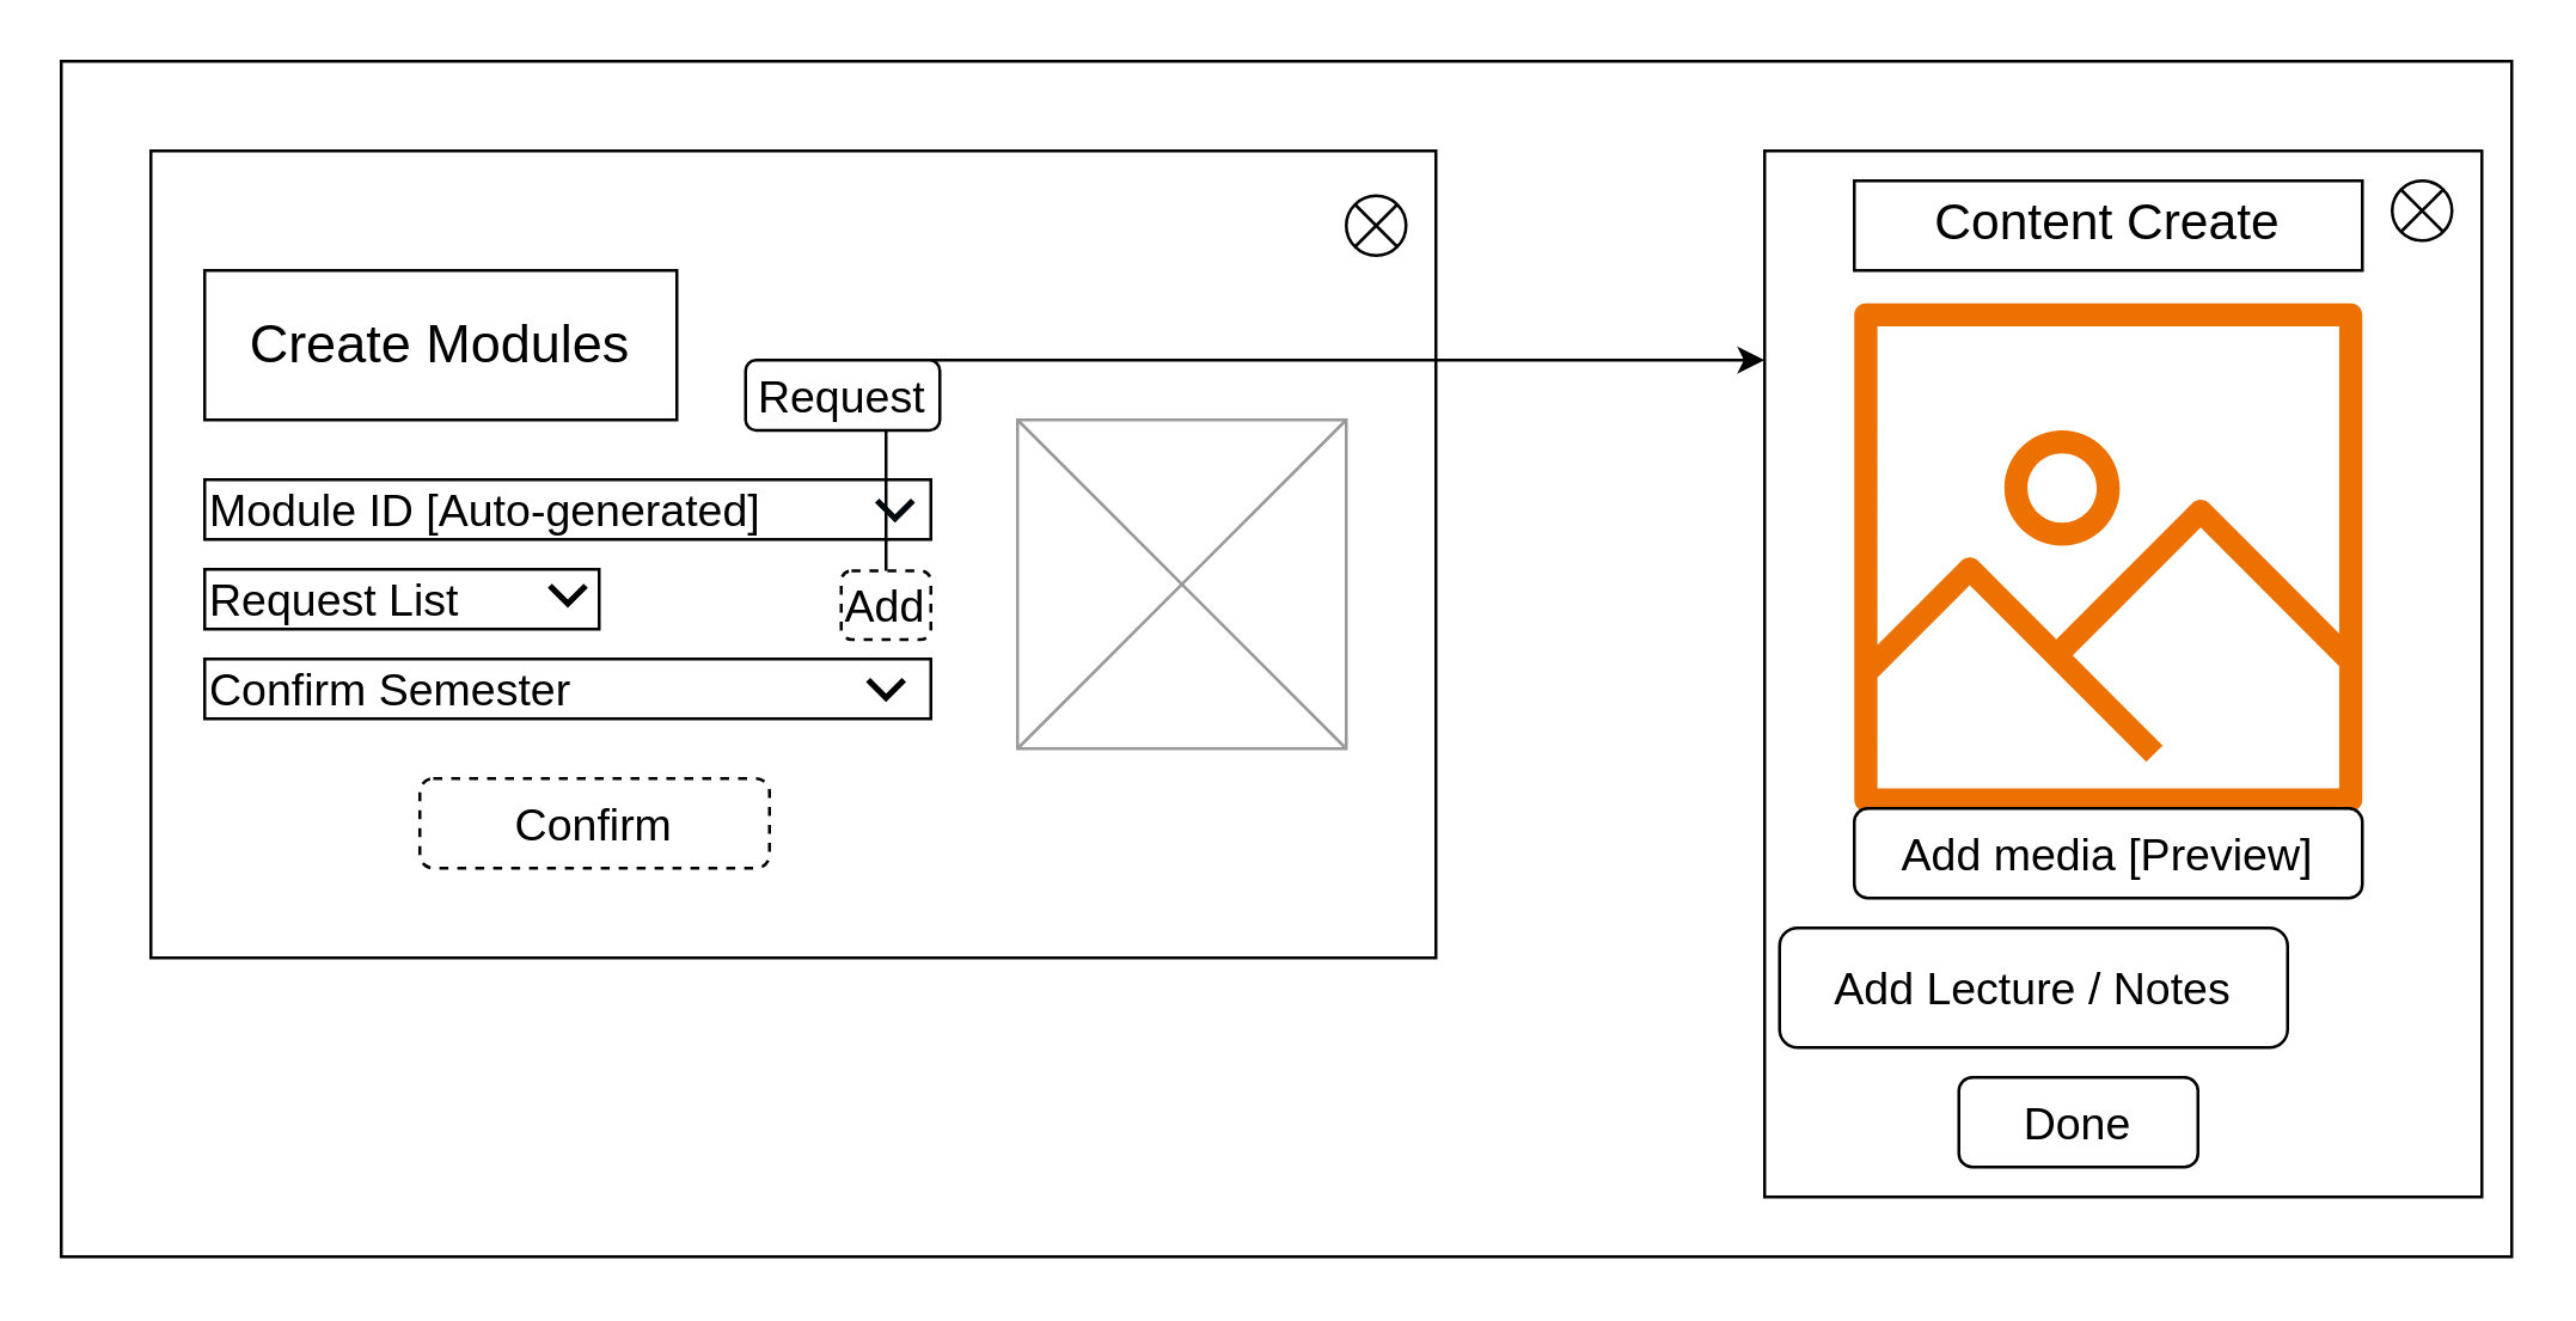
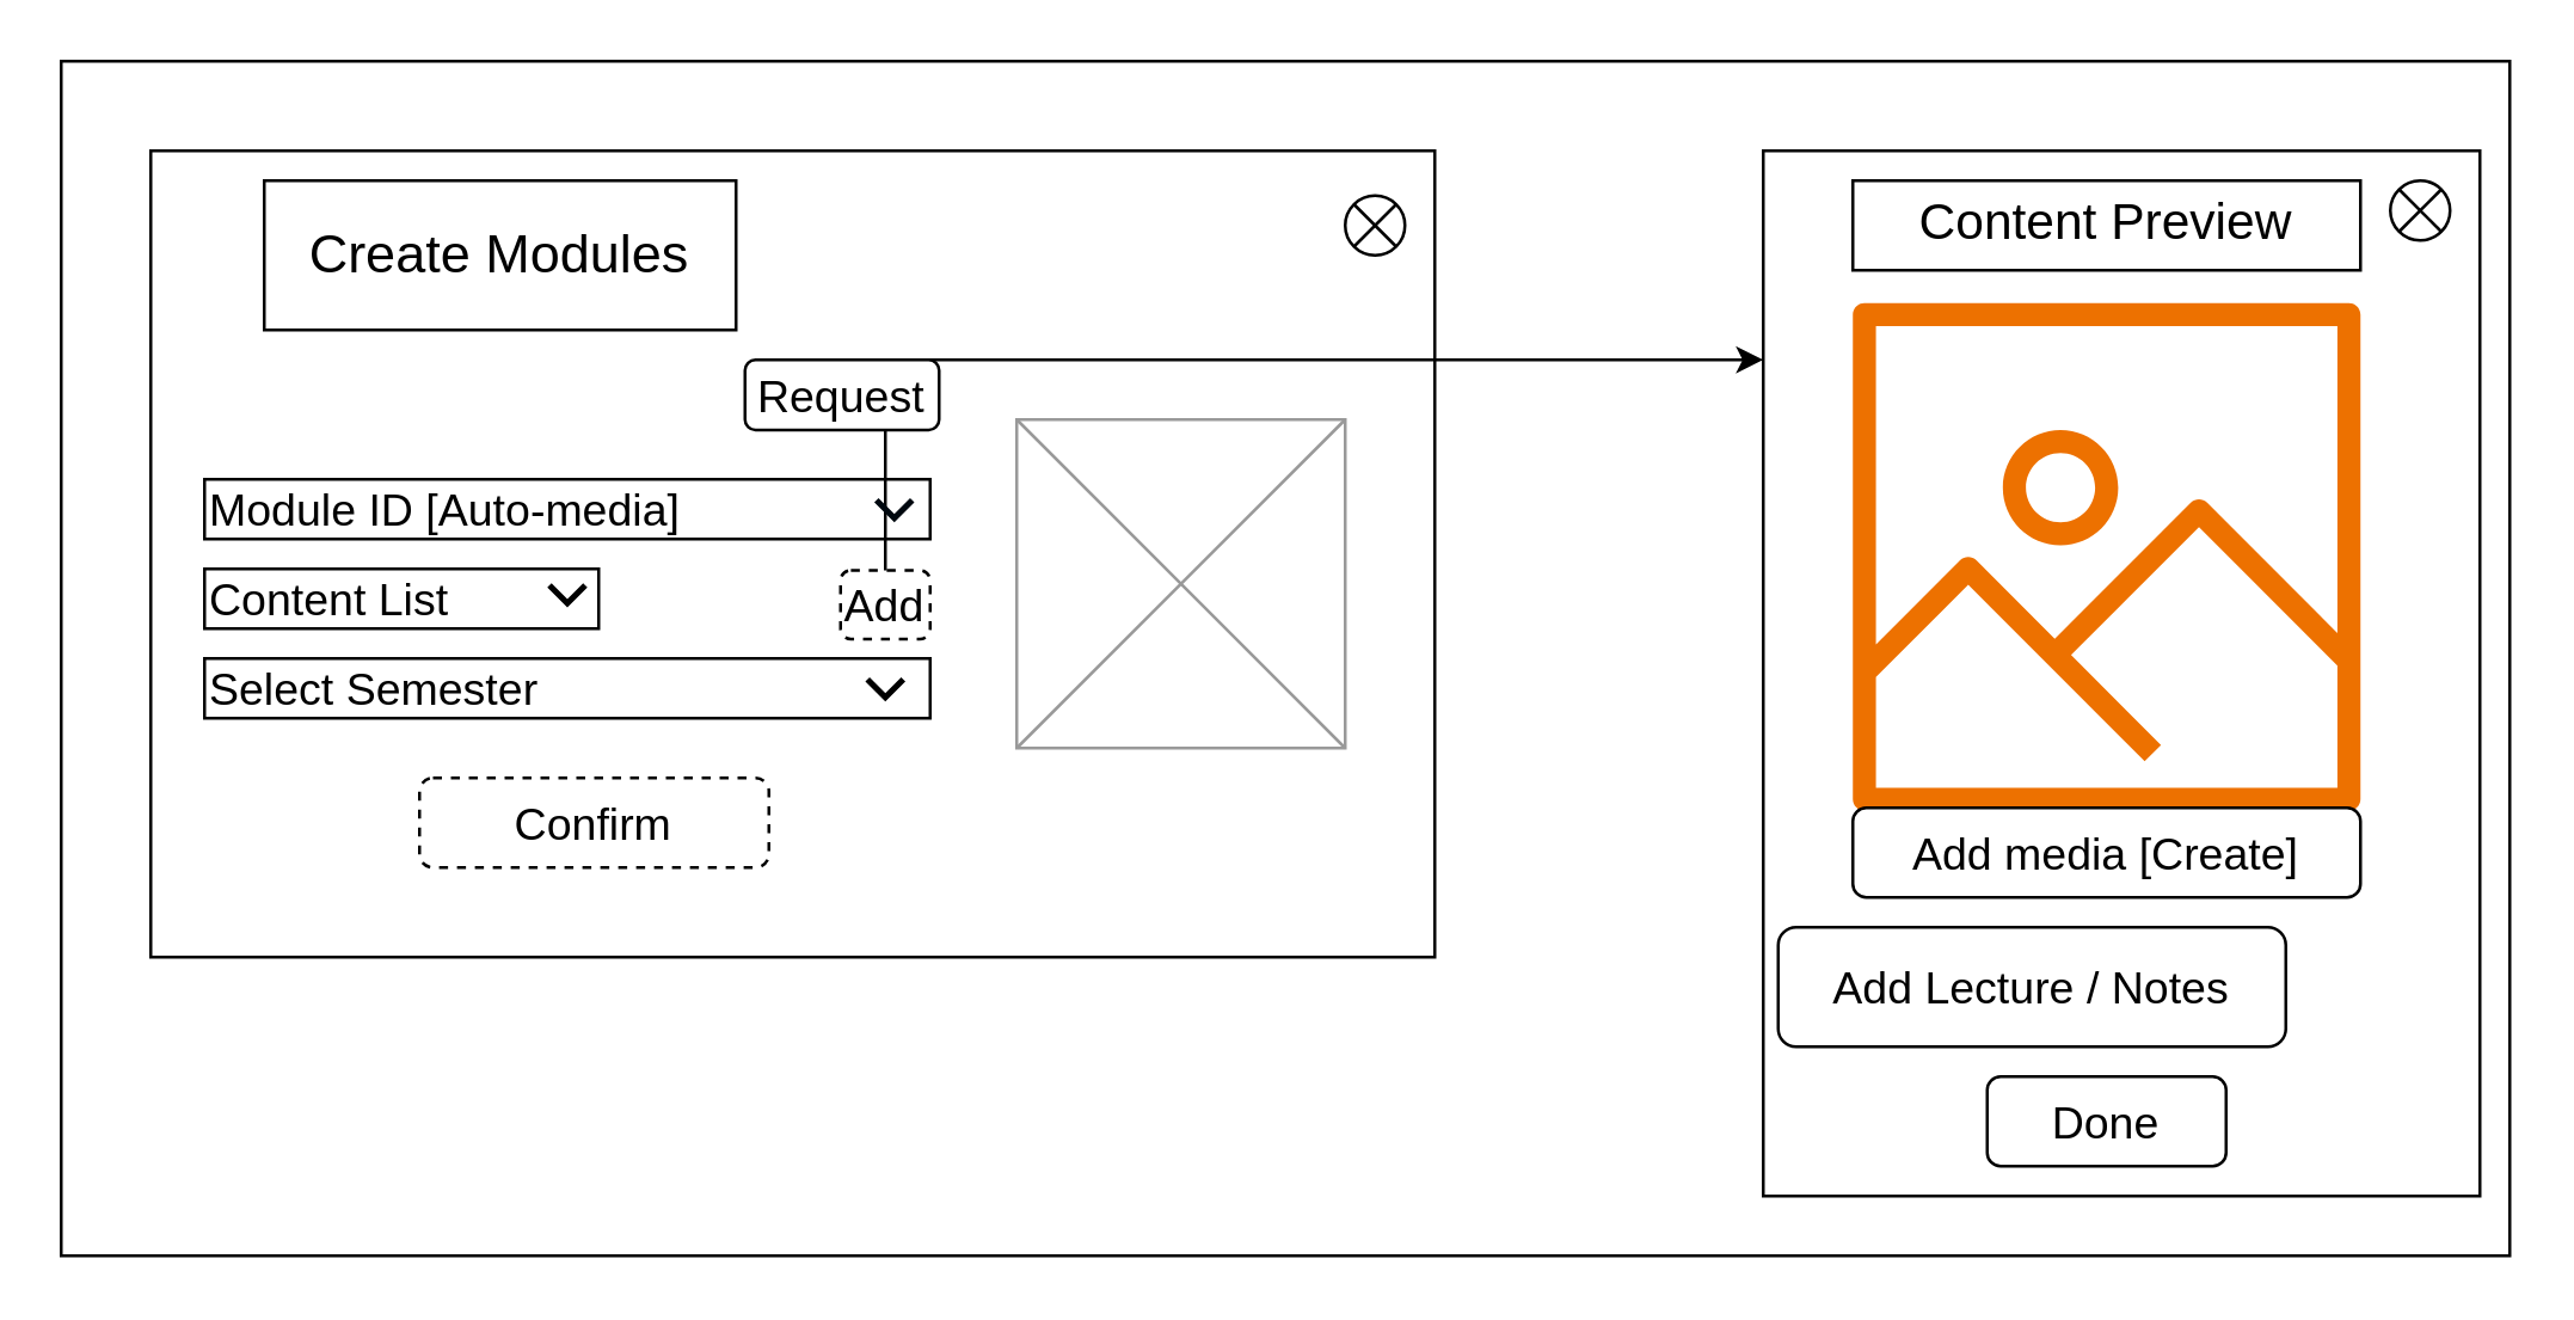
- <mxCell id="13" value="&lt;font style=&quot;font-size: 17px;&quot;&gt;Content Create&lt;/font&gt;" style="rounded=0;whiteSpace=wrap;html=1;" parent="1" vertex="1"><mxGeometry x="620" y="60" width="170" height="30" as="geometry" /></mxCell>
+ <mxCell id="13" value="&lt;font style=&quot;font-size: 17px;&quot;&gt;Content Preview&lt;/font&gt;" style="rounded=0;whiteSpace=wrap;html=1;" parent="1" vertex="1"><mxGeometry x="620" y="60" width="170" height="30" as="geometry" /></mxCell>
- <mxCell id="4" value="&lt;font style=&quot;font-size: 18px;&quot;&gt;Create Modules&lt;/font&gt;" style="rounded=0;whiteSpace=wrap;html=1;" parent="1" vertex="1"><mxGeometry x="68" y="90" width="158" height="50" as="geometry" /></mxCell>
+ <mxCell id="4" value="&lt;font style=&quot;font-size: 18px;&quot;&gt;Create Modules&lt;/font&gt;" style="rounded=0;whiteSpace=wrap;html=1;" parent="1" vertex="1"><mxGeometry x="88" y="60" width="158" height="50" as="geometry" /></mxCell>
- <mxCell id="10" value="&lt;font style=&quot;font-size: 15px;&quot;&gt;Module ID [Auto-generated]&lt;/font&gt;" style="rounded=0;whiteSpace=wrap;html=1;align=left;" parent="1" vertex="1"><mxGeometry x="68" y="160" width="243" height="20" as="geometry" /></mxCell>
+ <mxCell id="10" value="&lt;font style=&quot;font-size: 15px;&quot;&gt;Module ID [Auto-media]&lt;/font&gt;" style="rounded=0;whiteSpace=wrap;html=1;align=left;" parent="1" vertex="1"><mxGeometry x="68" y="160" width="243" height="20" as="geometry" /></mxCell>
- <mxCell id="6" value="&lt;font style=&quot;font-size: 15px;&quot;&gt;Request List&lt;/font&gt;" style="rounded=0;whiteSpace=wrap;html=1;align=left;" parent="1" vertex="1"><mxGeometry x="68" y="190" width="132" height="20" as="geometry" /></mxCell>
+ <mxCell id="6" value="&lt;font style=&quot;font-size: 15px;&quot;&gt;Content List&lt;/font&gt;" style="rounded=0;whiteSpace=wrap;html=1;align=left;" parent="1" vertex="1"><mxGeometry x="68" y="190" width="132" height="20" as="geometry" /></mxCell>
- <mxCell id="9" value="&lt;font style=&quot;font-size: 15px;&quot;&gt;Confirm Semester&lt;/font&gt;" style="rounded=0;whiteSpace=wrap;html=1;align=left;" parent="1" vertex="1"><mxGeometry x="68" y="220" width="243" height="20" as="geometry" /></mxCell>
+ <mxCell id="9" value="&lt;font style=&quot;font-size: 15px;&quot;&gt;Select Semester&lt;/font&gt;" style="rounded=0;whiteSpace=wrap;html=1;align=left;" parent="1" vertex="1"><mxGeometry x="68" y="220" width="243" height="20" as="geometry" /></mxCell>
- <mxCell id="19" value="&lt;font style=&quot;font-size: 15px;&quot;&gt;Add media [Preview]&lt;/font&gt;" style="rounded=1;whiteSpace=wrap;html=1;" parent="1" vertex="1"><mxGeometry x="620" y="270" width="170" height="30" as="geometry" /></mxCell>
+ <mxCell id="19" value="&lt;font style=&quot;font-size: 15px;&quot;&gt;Add media [Create]&lt;/font&gt;" style="rounded=1;whiteSpace=wrap;html=1;" parent="1" vertex="1"><mxGeometry x="620" y="270" width="170" height="30" as="geometry" /></mxCell>
- <mxCell id="20" value="&lt;font style=&quot;font-size: 15px;&quot;&gt;Done&lt;/font&gt;" style="rounded=1;whiteSpace=wrap;html=1;" parent="1" vertex="1"><mxGeometry x="655" y="360" width="80" height="30" as="geometry" /></mxCell>
+ <mxCell id="20" value="&lt;font style=&quot;font-size: 15px;&quot;&gt;Done&lt;/font&gt;" style="rounded=1;whiteSpace=wrap;html=1;" parent="1" vertex="1"><mxGeometry x="665" y="360" width="80" height="30" as="geometry" /></mxCell>
